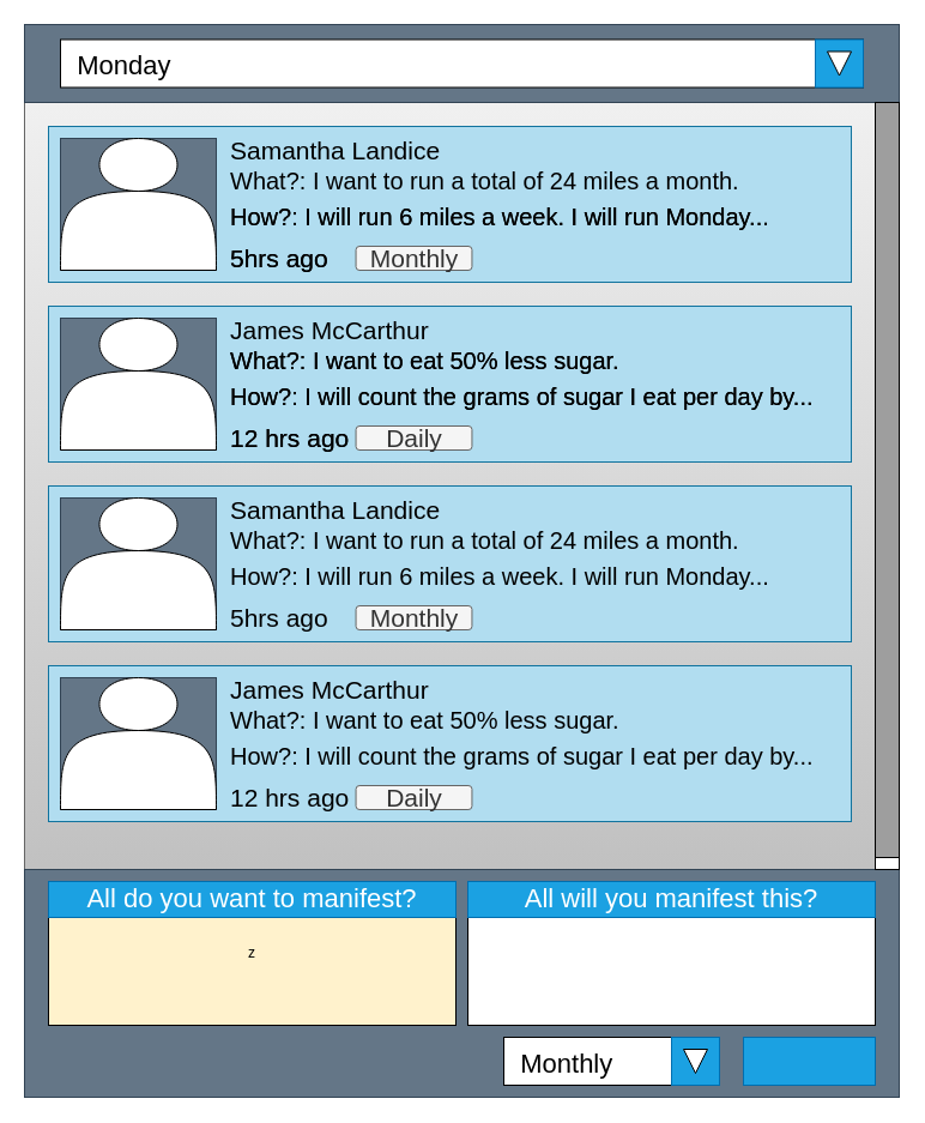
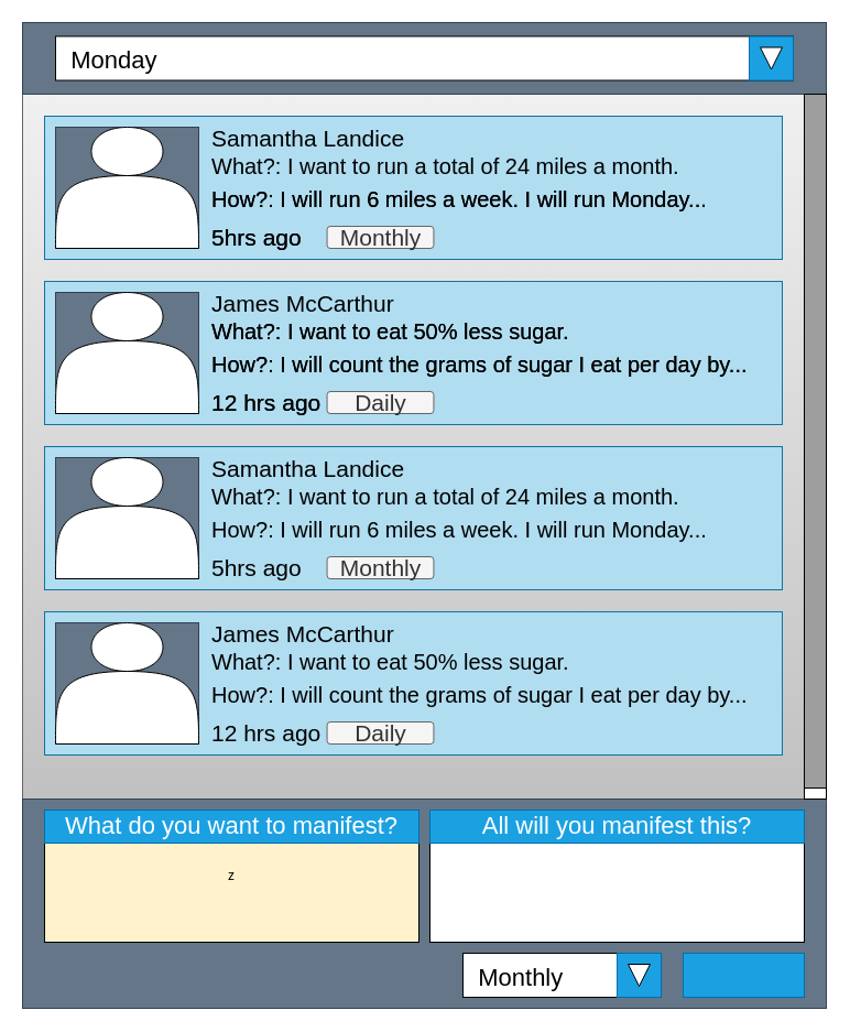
- <mxCell id="18" value="&lt;span style=&quot;font-size: 22px&quot;&gt;All do you want to manifest?&lt;/span&gt;" style="text;html=1;strokeColor=#006EAF;fillColor=#1ba1e2;align=center;verticalAlign=middle;whiteSpace=wrap;rounded=0;fontColor=#ffffff;" parent="1" vertex="1"><mxGeometry x="40" y="735" width="340" height="30" as="geometry" /></mxCell>
+ <mxCell id="18" value="&lt;span style=&quot;font-size: 22px&quot;&gt;What do you want to manifest?&lt;/span&gt;" style="text;html=1;strokeColor=#006EAF;fillColor=#1ba1e2;align=center;verticalAlign=middle;whiteSpace=wrap;rounded=0;fontColor=#ffffff;" parent="1" vertex="1"><mxGeometry x="40" y="735" width="340" height="30" as="geometry" /></mxCell>
